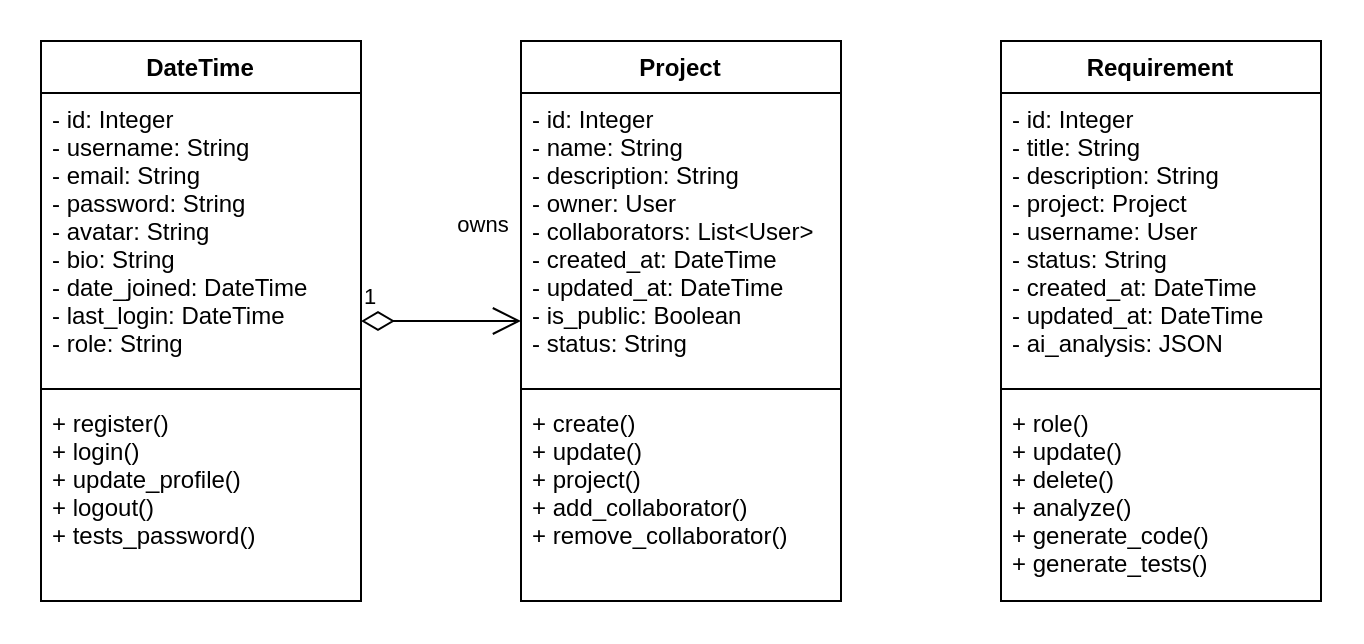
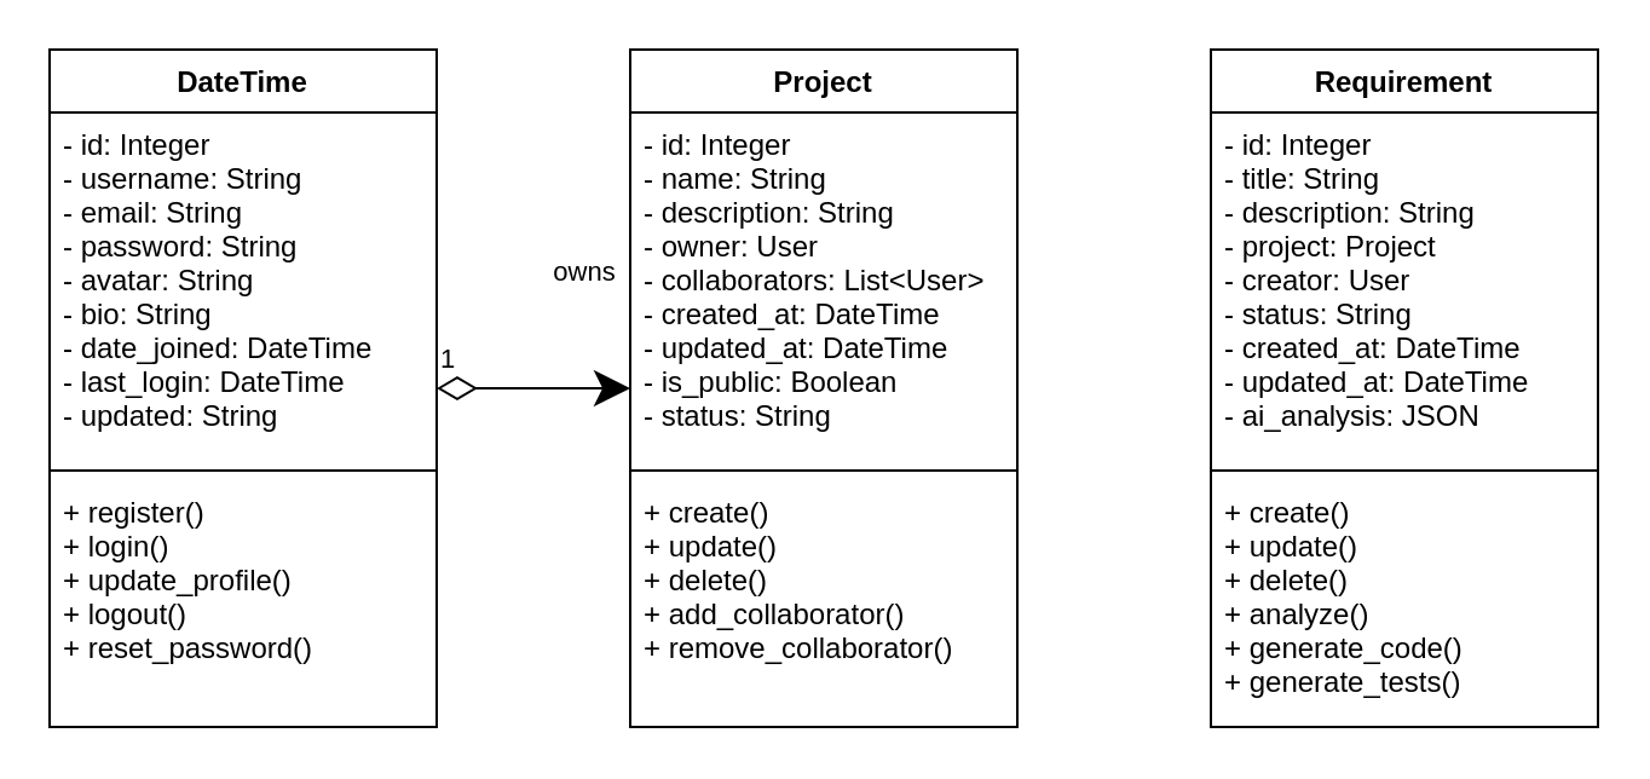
- <mxCell id="3" value="- id: Integer&#10;- username: String&#10;- email: String&#10;- password: String&#10;- avatar: String&#10;- bio: String&#10;- date_joined: DateTime&#10;- last_login: DateTime&#10;- role: String" style="text;strokeColor=none;fillColor=none;align=left;verticalAlign=top;spacingLeft=4;spacingRight=4;overflow=hidden;rotatable=0;points=[[0,0.5],[1,0.5]];portConstraint=eastwest;" vertex="1" parent="2"><mxGeometry y="26" width="160" height="144" as="geometry" /></mxCell>
+ <mxCell id="3" value="- id: Integer&#10;- username: String&#10;- email: String&#10;- password: String&#10;- avatar: String&#10;- bio: String&#10;- date_joined: DateTime&#10;- last_login: DateTime&#10;- updated: String" style="text;strokeColor=none;fillColor=none;align=left;verticalAlign=top;spacingLeft=4;spacingRight=4;overflow=hidden;rotatable=0;points=[[0,0.5],[1,0.5]];portConstraint=eastwest;" vertex="1" parent="2"><mxGeometry y="26" width="160" height="144" as="geometry" /></mxCell>
- <mxCell id="11" value="- id: Integer&#10;- title: String&#10;- description: String&#10;- project: Project&#10;- username: User&#10;- status: String&#10;- created_at: DateTime&#10;- updated_at: DateTime&#10;- ai_analysis: JSON" style="text;strokeColor=none;fillColor=none;align=left;verticalAlign=top;spacingLeft=4;spacingRight=4;overflow=hidden;rotatable=0;points=[[0,0.5],[1,0.5]];portConstraint=eastwest;" vertex="1" parent="10"><mxGeometry y="26" width="160" height="144" as="geometry" /></mxCell>
+ <mxCell id="11" value="- id: Integer&#10;- title: String&#10;- description: String&#10;- project: Project&#10;- creator: User&#10;- status: String&#10;- created_at: DateTime&#10;- updated_at: DateTime&#10;- ai_analysis: JSON" style="text;strokeColor=none;fillColor=none;align=left;verticalAlign=top;spacingLeft=4;spacingRight=4;overflow=hidden;rotatable=0;points=[[0,0.5],[1,0.5]];portConstraint=eastwest;" vertex="1" parent="10"><mxGeometry y="26" width="160" height="144" as="geometry" /></mxCell>
- <mxCell id="14" value="1" style="endArrow=open;html=1;endSize=12;startArrow=diamondThin;startSize=14;startFill=0;edgeStyle=orthogonalEdgeStyle;align=left;verticalAlign=bottom;" edge="1" parent="1" source="2" target="6"><mxGeometry x="-1" y="3" relative="1" as="geometry" /></mxCell>
+ <mxCell id="14" value="1" style="endArrow=classic;html=1;endSize=12;startArrow=diamondThin;startSize=14;startFill=0;edgeStyle=orthogonalEdgeStyle;align=left;verticalAlign=bottom;" edge="1" parent="1" source="2" target="6"><mxGeometry x="-1" y="3" relative="1" as="geometry" /></mxCell>
- <mxCell id="5" value="+ register()&#10;+ login()&#10;+ update_profile()&#10;+ logout()&#10;+ tests_password()" style="text;strokeColor=none;fillColor=none;align=left;verticalAlign=top;spacingLeft=4;spacingRight=4;overflow=hidden;rotatable=0;points=[[0,0.5],[1,0.5]];portConstraint=eastwest;" vertex="1" parent="2"><mxGeometry y="178" width="160" height="102" as="geometry" /></mxCell>
+ <mxCell id="5" value="+ register()&#10;+ login()&#10;+ update_profile()&#10;+ logout()&#10;+ reset_password()" style="text;strokeColor=none;fillColor=none;align=left;verticalAlign=top;spacingLeft=4;spacingRight=4;overflow=hidden;rotatable=0;points=[[0,0.5],[1,0.5]];portConstraint=eastwest;" vertex="1" parent="2"><mxGeometry y="178" width="160" height="102" as="geometry" /></mxCell>
- <mxCell id="9" value="+ create()&#10;+ update()&#10;+ project()&#10;+ add_collaborator()&#10;+ remove_collaborator()" style="text;strokeColor=none;fillColor=none;align=left;verticalAlign=top;spacingLeft=4;spacingRight=4;overflow=hidden;rotatable=0;points=[[0,0.5],[1,0.5]];portConstraint=eastwest;" vertex="1" parent="6"><mxGeometry y="178" width="160" height="102" as="geometry" /></mxCell>
+ <mxCell id="9" value="+ create()&#10;+ update()&#10;+ delete()&#10;+ add_collaborator()&#10;+ remove_collaborator()" style="text;strokeColor=none;fillColor=none;align=left;verticalAlign=top;spacingLeft=4;spacingRight=4;overflow=hidden;rotatable=0;points=[[0,0.5],[1,0.5]];portConstraint=eastwest;" vertex="1" parent="6"><mxGeometry y="178" width="160" height="102" as="geometry" /></mxCell>
- <mxCell id="13" value="+ role()&#10;+ update()&#10;+ delete()&#10;+ analyze()&#10;+ generate_code()&#10;+ generate_tests()" style="text;strokeColor=none;fillColor=none;align=left;verticalAlign=top;spacingLeft=4;spacingRight=4;overflow=hidden;rotatable=0;points=[[0,0.5],[1,0.5]];portConstraint=eastwest;" vertex="1" parent="10"><mxGeometry y="178" width="160" height="102" as="geometry" /></mxCell>
+ <mxCell id="13" value="+ create()&#10;+ update()&#10;+ delete()&#10;+ analyze()&#10;+ generate_code()&#10;+ generate_tests()" style="text;strokeColor=none;fillColor=none;align=left;verticalAlign=top;spacingLeft=4;spacingRight=4;overflow=hidden;rotatable=0;points=[[0,0.5],[1,0.5]];portConstraint=eastwest;" vertex="1" parent="10"><mxGeometry y="178" width="160" height="102" as="geometry" /></mxCell>
